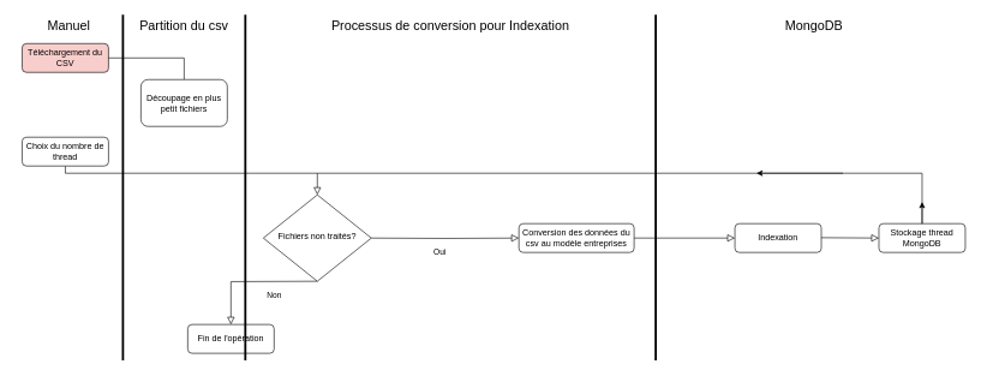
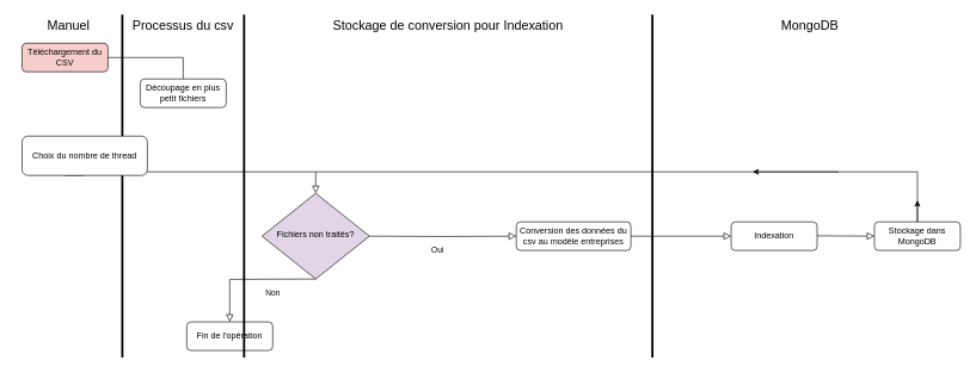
- <mxCell id="22" value="&lt;span style=&quot;font-size: 18px;&quot;&gt;Partition du csv&lt;/span&gt;" style="text;html=1;align=center;verticalAlign=middle;whiteSpace=wrap;rounded=0;" vertex="1" parent="1"><mxGeometry x="170" y="20" width="170" height="30" as="geometry" /></mxCell>
+ <mxCell id="22" value="&lt;span style=&quot;font-size: 18px;&quot;&gt;Processus du csv&lt;/span&gt;" style="text;html=1;align=center;verticalAlign=middle;whiteSpace=wrap;rounded=0;" vertex="1" parent="1"><mxGeometry x="170" y="20" width="170" height="30" as="geometry" /></mxCell>
- <mxCell id="19" value="&lt;span style=&quot;font-size: 18px;&quot;&gt;Processus de conversion pour Indexation&lt;/span&gt;" style="text;html=1;align=center;verticalAlign=middle;whiteSpace=wrap;rounded=0;" parent="1" vertex="1"><mxGeometry x="340" y="20" width="570" height="30" as="geometry" /></mxCell>
+ <mxCell id="19" value="&lt;span style=&quot;font-size: 18px;&quot;&gt;Stockage de conversion pour Indexation&lt;/span&gt;" style="text;html=1;align=center;verticalAlign=middle;whiteSpace=wrap;rounded=0;" parent="1" vertex="1"><mxGeometry x="340" y="20" width="570" height="30" as="geometry" /></mxCell>
- <mxCell id="25" value="Découpage en plus petit fichiers" style="rounded=1;whiteSpace=wrap;html=1;" parent="1" vertex="1"><mxGeometry x="195" y="110" width="120" height="65" as="geometry" /></mxCell>
+ <mxCell id="25" value="Découpage en plus petit fichiers" style="rounded=1;whiteSpace=wrap;html=1;" parent="1" vertex="1"><mxGeometry x="195" y="110" width="120" height="40" as="geometry" /></mxCell>
- <mxCell id="23" value="Choix du nombre de thread" style="rounded=1;whiteSpace=wrap;html=1;" vertex="1" parent="1"><mxGeometry x="30" y="190" width="120" height="40" as="geometry" /></mxCell>
+ <mxCell id="23" value="Choix du nombre de thread" style="rounded=1;whiteSpace=wrap;html=1;" vertex="1" parent="1"><mxGeometry x="30" y="190" width="175" height="55" as="geometry" /></mxCell>
- <mxCell id="7" value="Fichiers non traités?" style="rhombus;whiteSpace=wrap;html=1;shadow=0;fontFamily=Helvetica;fontSize=12;align=center;strokeWidth=1;spacing=6;spacingTop=-4;" parent="1" vertex="1"><mxGeometry x="365" y="270" width="150" height="120" as="geometry" /></mxCell>
+ <mxCell id="7" value="Fichiers non traités?" style="rhombus;whiteSpace=wrap;html=1;shadow=0;fontFamily=Helvetica;fontSize=12;align=center;strokeWidth=1;spacing=6;spacingTop=-4;fillColor=#e1d5e7;" parent="1" vertex="1"><mxGeometry x="365" y="270" width="150" height="120" as="geometry" /></mxCell>
- <mxCell id="10" value="Stockage thread MongoDB" style="rounded=1;whiteSpace=wrap;html=1;fontSize=12;glass=0;strokeWidth=1;shadow=0;" parent="1" vertex="1"><mxGeometry x="1220" y="310" width="120" height="40" as="geometry" /></mxCell>
+ <mxCell id="10" value="Stockage dans MongoDB" style="rounded=1;whiteSpace=wrap;html=1;fontSize=12;glass=0;strokeWidth=1;shadow=0;" parent="1" vertex="1"><mxGeometry x="1220" y="310" width="120" height="40" as="geometry" /></mxCell>
